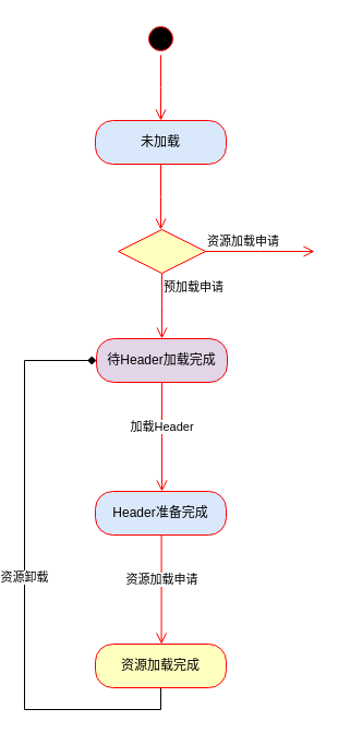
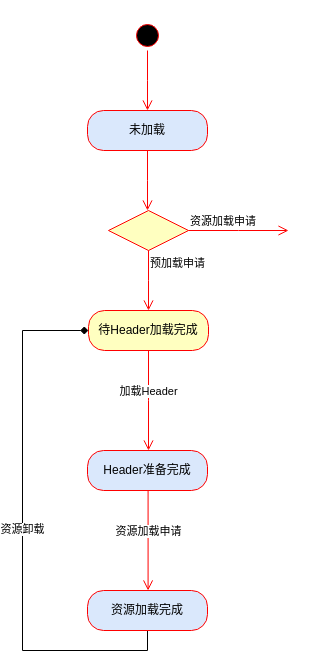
- <mxCell id="6" value="待Header加载完成" style="rounded=1;whiteSpace=wrap;html=1;arcSize=40;fontColor=#000000;fillColor=#e1d5e7;strokeColor=#ff0000;" vertex="1" parent="1"><mxGeometry x="86" y="310" width="120" height="40" as="geometry" /></mxCell>
+ <mxCell id="6" value="待Header加载完成" style="rounded=1;whiteSpace=wrap;html=1;arcSize=40;fontColor=#000000;fillColor=#ffffc0;strokeColor=#ff0000;" vertex="1" parent="1"><mxGeometry x="86" y="310" width="120" height="40" as="geometry" /></mxCell>
- <mxCell id="14" value="资源加载完成" style="rounded=1;whiteSpace=wrap;html=1;arcSize=40;fontColor=#000000;fillColor=#ffffc0;strokeColor=#ff0000;" vertex="1" parent="1"><mxGeometry x="85" y="590" width="120" height="40" as="geometry" /></mxCell>
+ <mxCell id="14" value="资源加载完成" style="rounded=1;whiteSpace=wrap;html=1;arcSize=40;fontColor=#000000;fillColor=#dae8fc;strokeColor=#ff0000;" vertex="1" parent="1"><mxGeometry x="85" y="590" width="120" height="40" as="geometry" /></mxCell>
